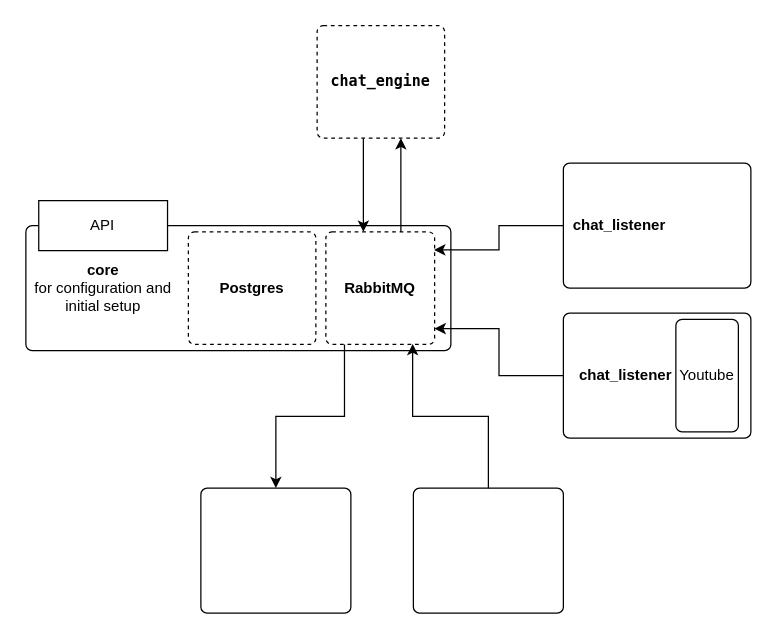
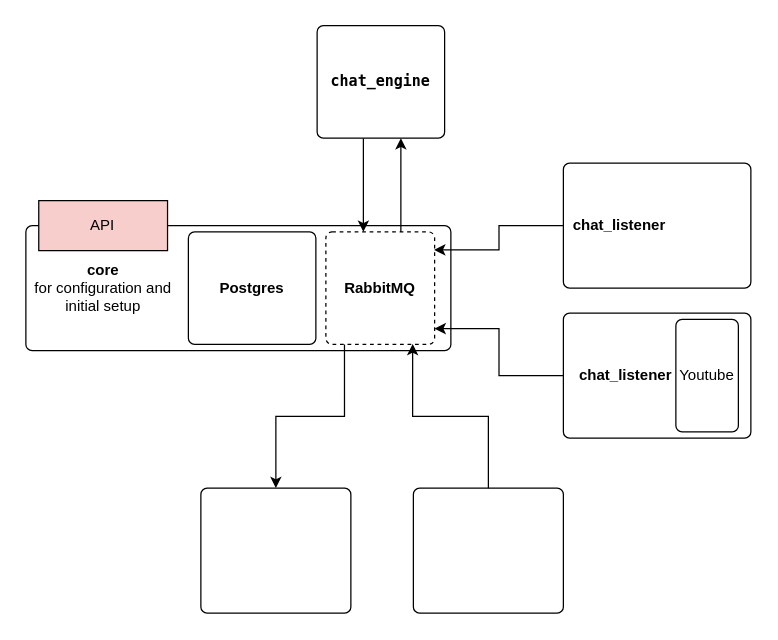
- <mxCell id="17" value="&lt;code data-end=&quot;555&quot; data-start=&quot;542&quot;&gt;&lt;b&gt;chat_engine&lt;/b&gt;&lt;/code&gt;" style="rounded=1;absoluteArcSize=1;html=1;arcSize=10;whiteSpace=wrap;points=[];strokeColor=inherit;fillColor=inherit;dashed=1;" vertex="1" parent="1"><mxGeometry x="253.001" y="20" width="102" height="90" as="geometry" /></mxCell>
+ <mxCell id="17" value="&lt;code data-end=&quot;555&quot; data-start=&quot;542&quot;&gt;&lt;b&gt;chat_engine&lt;/b&gt;&lt;/code&gt;" style="rounded=1;absoluteArcSize=1;html=1;arcSize=10;whiteSpace=wrap;points=[];strokeColor=inherit;fillColor=inherit;" vertex="1" parent="1"><mxGeometry x="253.001" y="20" width="102" height="90" as="geometry" /></mxCell>
- <mxCell id="5" value="API" style="whiteSpace=wrap;html=1;align=center;" vertex="1" parent="2"><mxGeometry x="10.303" y="-20" width="103.03" height="40" as="geometry" /></mxCell>
+ <mxCell id="5" value="API" style="whiteSpace=wrap;html=1;align=center;fillColor=#f8cecc;" vertex="1" parent="2"><mxGeometry x="10.303" y="-20" width="103.03" height="40" as="geometry" /></mxCell>
- <mxCell id="6" value="&lt;b&gt;Postgres&lt;/b&gt;" style="rounded=1;absoluteArcSize=1;html=1;arcSize=10;whiteSpace=wrap;points=[];strokeColor=inherit;fillColor=inherit;dashed=1;" vertex="1" parent="2"><mxGeometry x="130.001" y="5" width="102" height="90" as="geometry" /></mxCell>
+ <mxCell id="6" value="&lt;b&gt;Postgres&lt;/b&gt;" style="rounded=1;absoluteArcSize=1;html=1;arcSize=10;whiteSpace=wrap;points=[];strokeColor=inherit;fillColor=inherit;" vertex="1" parent="2"><mxGeometry x="130.001" y="5" width="102" height="90" as="geometry" /></mxCell>
